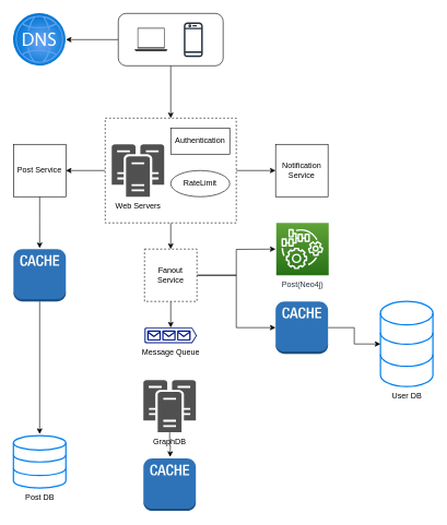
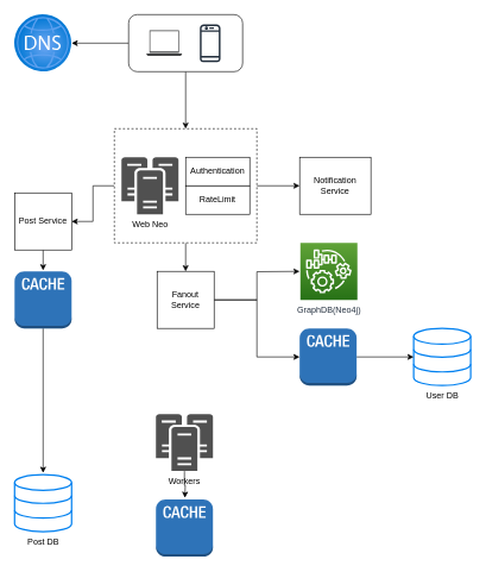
- <mxCell id="12" value="Authentication" style="rounded=0;whiteSpace=wrap;html=1;" parent="1" vertex="1"><mxGeometry x="260" y="195" width="90" height="40" as="geometry" /></mxCell>
+ <mxCell id="12" value="Authentication" style="rounded=0;whiteSpace=wrap;html=1;" parent="1" vertex="1"><mxGeometry x="260" y="220" width="90" height="40" as="geometry" /></mxCell>
- <mxCell id="20" value="Post Service" style="rounded=0;whiteSpace=wrap;html=1;" vertex="1" parent="1"><mxGeometry x="20" y="220" width="80" height="80" as="geometry" /></mxCell>
+ <mxCell id="20" value="Post Service" style="rounded=0;whiteSpace=wrap;html=1;" vertex="1" parent="1"><mxGeometry x="20" y="270" width="80" height="80" as="geometry" /></mxCell>
- <mxCell id="25" value="Notification Service" style="rounded=0;whiteSpace=wrap;html=1;" vertex="1" parent="1"><mxGeometry x="420" y="220" width="80" height="80" as="geometry" /></mxCell>
+ <mxCell id="25" value="Notification Service" style="rounded=0;whiteSpace=wrap;html=1;" vertex="1" parent="1"><mxGeometry x="420" y="220" width="100" height="80" as="geometry" /></mxCell>
- <mxCell id="13" value="RateLimit" style="ellipse;whiteSpace=wrap;html=1;" parent="1" vertex="1"><mxGeometry x="260" y="260" width="90" height="40" as="geometry" /></mxCell>
+ <mxCell id="13" value="RateLimit" style="rounded=0;whiteSpace=wrap;html=1;" parent="1" vertex="1"><mxGeometry x="260" y="260" width="90" height="40" as="geometry" /></mxCell>
- <mxCell id="11" value="Web Servers" style="sketch=0;pointerEvents=1;shadow=0;dashed=0;html=1;strokeColor=none;fillColor=#505050;labelPosition=center;verticalLabelPosition=bottom;verticalAlign=top;outlineConnect=0;align=center;shape=mxgraph.office.servers.cluster_server;" parent="1" vertex="1"><mxGeometry x="170" y="220" width="80" height="80" as="geometry" /></mxCell>
+ <mxCell id="11" value="Web Neo" style="sketch=0;pointerEvents=1;shadow=0;dashed=0;html=1;strokeColor=none;fillColor=#505050;labelPosition=center;verticalLabelPosition=bottom;verticalAlign=top;outlineConnect=0;align=center;shape=mxgraph.office.servers.cluster_server;" parent="1" vertex="1"><mxGeometry x="170" y="220" width="80" height="80" as="geometry" /></mxCell>
- <mxCell id="24" value="Fanout Service" style="rounded=0;whiteSpace=wrap;html=1;dashed=1;" vertex="1" parent="1"><mxGeometry x="220" y="380" width="80" height="80" as="geometry" /></mxCell>
+ <mxCell id="24" value="Fanout Service" style="rounded=0;whiteSpace=wrap;html=1;" vertex="1" parent="1"><mxGeometry x="220" y="380" width="80" height="80" as="geometry" /></mxCell>
- <mxCell id="32" value="Post(Neo4j)" style="sketch=0;points=[[0,0,0],[0.25,0,0],[0.5,0,0],[0.75,0,0],[1,0,0],[0,1,0],[0.25,1,0],[0.5,1,0],[0.75,1,0],[1,1,0],[0,0.25,0],[0,0.5,0],[0,0.75,0],[1,0.25,0],[1,0.5,0],[1,0.75,0]];outlineConnect=0;fontColor=#232F3E;gradientColor=#60A337;gradientDirection=north;fillColor=#277116;strokeColor=#ffffff;dashed=0;verticalLabelPosition=bottom;verticalAlign=top;align=center;html=1;fontSize=12;fontStyle=0;aspect=fixed;shape=mxgraph.aws4.resourceIcon;resIcon=mxgraph.aws4.iot_things_graph;" vertex="1" parent="1"><mxGeometry x="421" y="340" width="80" height="80" as="geometry" /></mxCell>
+ <mxCell id="32" value="GraphDB(Neo4j)" style="sketch=0;points=[[0,0,0],[0.25,0,0],[0.5,0,0],[0.75,0,0],[1,0,0],[0,1,0],[0.25,1,0],[0.5,1,0],[0.75,1,0],[1,1,0],[0,0.25,0],[0,0.5,0],[0,0.75,0],[1,0.25,0],[1,0.5,0],[1,0.75,0]];outlineConnect=0;fontColor=#232F3E;gradientColor=#60A337;gradientDirection=north;fillColor=#277116;strokeColor=#ffffff;dashed=0;verticalLabelPosition=bottom;verticalAlign=top;align=center;html=1;fontSize=12;fontStyle=0;aspect=fixed;shape=mxgraph.aws4.resourceIcon;resIcon=mxgraph.aws4.iot_things_graph;" vertex="1" parent="1"><mxGeometry x="421" y="340" width="80" height="80" as="geometry" /></mxCell>
- <mxCell id="21" style="edgeStyle=orthogonalEdgeStyle;rounded=0;orthogonalLoop=1;jettySize=auto;html=1;entryX=0.5;entryY=0;entryDx=0;entryDy=0;entryPerimeter=0;" edge="1" parent="1" source="24" target="14"><mxGeometry relative="1" as="geometry" /></mxCell>
- <mxCell id="14" value="Message Queue" style="sketch=0;aspect=fixed;pointerEvents=1;shadow=0;dashed=0;html=1;strokeColor=none;labelPosition=center;verticalLabelPosition=bottom;verticalAlign=top;align=center;fillColor=#00188D;shape=mxgraph.azure.queue_generic" parent="1" vertex="1"><mxGeometry x="220" y="500" width="80" height="24" as="geometry" /></mxCell>
- <mxCell id="16" value="User DB" style="html=1;verticalLabelPosition=bottom;align=center;labelBackgroundColor=#ffffff;verticalAlign=top;strokeWidth=2;strokeColor=#0080F0;shadow=0;dashed=0;shape=mxgraph.ios7.icons.data;" parent="1" vertex="1"><mxGeometry x="580" y="460" width="80" height="130" as="geometry" /></mxCell>
+ <mxCell id="16" value="User DB" style="html=1;verticalLabelPosition=bottom;align=center;labelBackgroundColor=#ffffff;verticalAlign=top;strokeWidth=2;strokeColor=#0080F0;shadow=0;dashed=0;shape=mxgraph.ios7.icons.data;" parent="1" vertex="1"><mxGeometry x="580" y="460" width="80" height="80" as="geometry" /></mxCell>
- <mxCell id="6" value="GraphDB" style="sketch=0;pointerEvents=1;shadow=0;dashed=0;html=1;strokeColor=none;fillColor=#505050;labelPosition=center;verticalLabelPosition=bottom;verticalAlign=top;outlineConnect=0;align=center;shape=mxgraph.office.servers.cluster_server;" parent="1" vertex="1"><mxGeometry x="218.33" y="580" width="80" height="80" as="geometry" /></mxCell>
+ <mxCell id="6" value="Workers" style="sketch=0;pointerEvents=1;shadow=0;dashed=0;html=1;strokeColor=none;fillColor=#505050;labelPosition=center;verticalLabelPosition=bottom;verticalAlign=top;outlineConnect=0;align=center;shape=mxgraph.office.servers.cluster_server;" parent="1" vertex="1"><mxGeometry x="218.33" y="580" width="80" height="80" as="geometry" /></mxCell>
